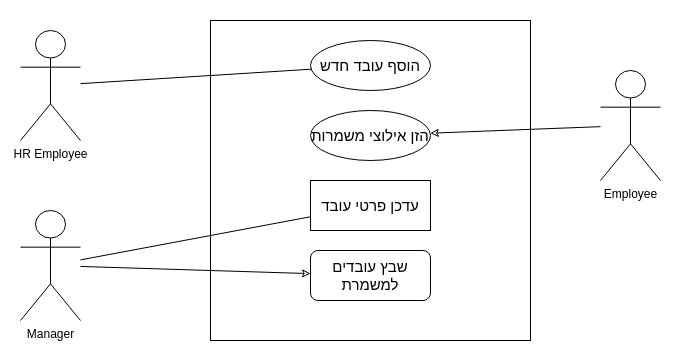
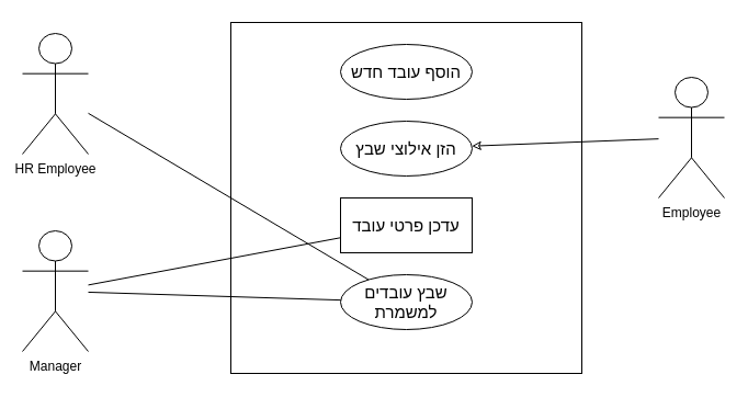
- <mxCell id="7" style="rounded=0;orthogonalLoop=1;jettySize=auto;html=1;endArrow=none;endFill=0;" edge="1" parent="1" source="8" target="3"><mxGeometry relative="1" as="geometry" /></mxCell>
+ <mxCell id="7" style="rounded=0;orthogonalLoop=1;jettySize=auto;html=1;endArrow=none;endFill=0;" edge="1" parent="1" source="8" target="6"><mxGeometry relative="1" as="geometry" /></mxCell>
- <mxCell id="5" value="&lt;font style=&quot;font-size: 15px;&quot;&gt;הזן אילוצי משמרות&lt;/font&gt;" style="ellipse;whiteSpace=wrap;html=1;" vertex="1" parent="1"><mxGeometry x="310" y="110" width="120" height="50" as="geometry" /></mxCell>
+ <mxCell id="5" value="&lt;font style=&quot;font-size: 15px;&quot;&gt;הזן אילוצי שבץ&lt;/font&gt;" style="ellipse;whiteSpace=wrap;html=1;" vertex="1" parent="1"><mxGeometry x="310" y="110" width="120" height="50" as="geometry" /></mxCell>
- <mxCell id="9" style="rounded=0;orthogonalLoop=1;jettySize=auto;html=1;endArrow=classic;endFill=0;" edge="1" parent="1" source="11" target="6"><mxGeometry relative="1" as="geometry" /></mxCell>
+ <mxCell id="9" style="rounded=0;orthogonalLoop=1;jettySize=auto;html=1;endArrow=none;endFill=0;" edge="1" parent="1" source="11" target="6"><mxGeometry relative="1" as="geometry" /></mxCell>
- <mxCell id="6" value="&lt;span style=&quot;font-size: 15px;&quot;&gt;שבץ עובדים למשמרת&lt;/span&gt;" style="whiteSpace=wrap;html=1;rounded=1;" vertex="1" parent="1"><mxGeometry x="310" y="250" width="120" height="50" as="geometry" /></mxCell>
+ <mxCell id="6" value="&lt;span style=&quot;font-size: 15px;&quot;&gt;שבץ עובדים למשמרת&lt;/span&gt;" style="ellipse;whiteSpace=wrap;html=1;" vertex="1" parent="1"><mxGeometry x="310" y="250" width="120" height="50" as="geometry" /></mxCell>
